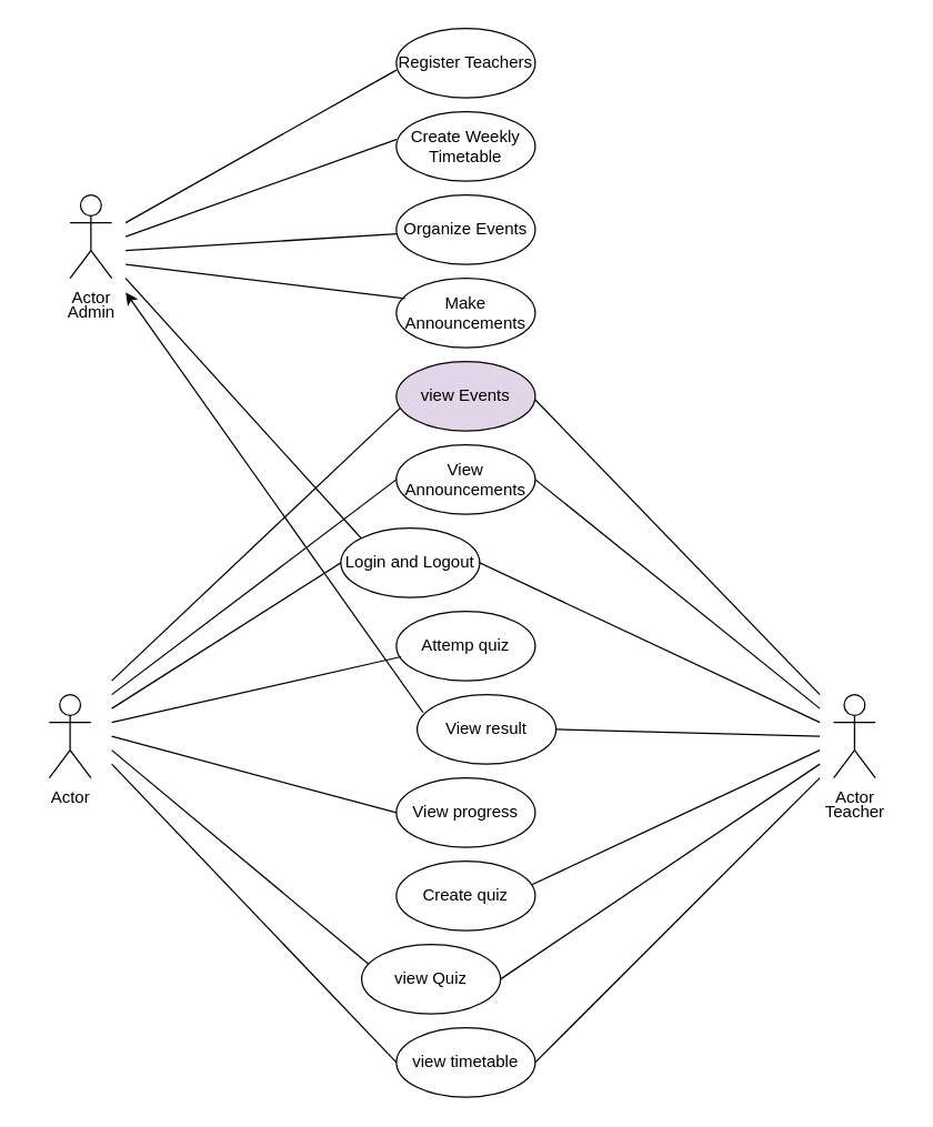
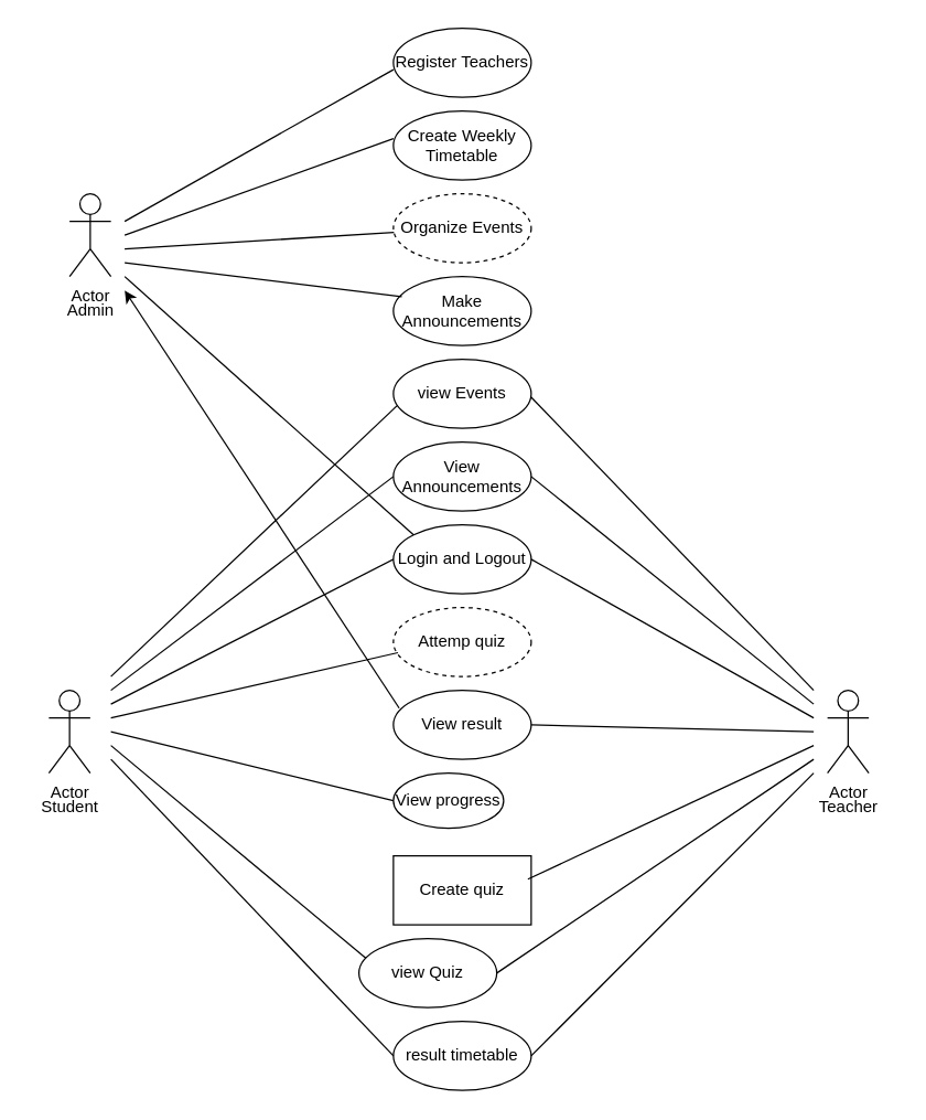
- <mxCell id="26" value="Organize Events" style="ellipse;whiteSpace=wrap;html=1;" vertex="1" parent="1"><mxGeometry x="285" y="140" width="100" height="50" as="geometry" /></mxCell>
+ <mxCell id="26" value="Organize Events" style="ellipse;whiteSpace=wrap;html=1;dashed=1;" vertex="1" parent="1"><mxGeometry x="285" y="140" width="100" height="50" as="geometry" /></mxCell>
- <mxCell id="35" value="view Events" style="ellipse;whiteSpace=wrap;html=1;fillColor=#e1d5e7;" vertex="1" parent="1"><mxGeometry x="285" y="260" width="100" height="50" as="geometry" /></mxCell>
+ <mxCell id="35" value="view Events" style="ellipse;whiteSpace=wrap;html=1;" vertex="1" parent="1"><mxGeometry x="285" y="260" width="100" height="50" as="geometry" /></mxCell>
- <mxCell id="2" value="Login and Logout" style="ellipse;whiteSpace=wrap;html=1;" vertex="1" parent="1"><mxGeometry x="245" y="380" width="100" height="50" as="geometry" /></mxCell>
+ <mxCell id="2" value="Login and Logout" style="ellipse;whiteSpace=wrap;html=1;" vertex="1" parent="1"><mxGeometry x="285" y="380" width="100" height="50" as="geometry" /></mxCell>
- <mxCell id="5" value="Attemp quiz" style="ellipse;whiteSpace=wrap;html=1;" vertex="1" parent="1"><mxGeometry x="285" y="440" width="100" height="50" as="geometry" /></mxCell>
+ <mxCell id="5" value="Attemp quiz" style="ellipse;whiteSpace=wrap;html=1;dashed=1;" vertex="1" parent="1"><mxGeometry x="285" y="440" width="100" height="50" as="geometry" /></mxCell>
- <mxCell id="6" value="View result" style="ellipse;whiteSpace=wrap;html=1;" vertex="1" parent="1"><mxGeometry x="300" y="500" width="100" height="50" as="geometry" /></mxCell>
+ <mxCell id="6" value="View result" style="ellipse;whiteSpace=wrap;html=1;" vertex="1" parent="1"><mxGeometry x="285" y="500" width="100" height="50" as="geometry" /></mxCell>
+ <mxCell id="4" value="Student" style="text;html=1;align=center;verticalAlign=middle;resizable=0;points=[];autosize=1;strokeColor=none;fillColor=none;" vertex="1" parent="1"><mxGeometry x="20" y="570" width="60" height="30" as="geometry" /></mxCell>
- <mxCell id="7" value="View progress" style="ellipse;whiteSpace=wrap;html=1;" vertex="1" parent="1"><mxGeometry x="285" y="560" width="100" height="50" as="geometry" /></mxCell>
+ <mxCell id="7" value="View progress" style="ellipse;whiteSpace=wrap;html=1;" vertex="1" parent="1"><mxGeometry x="285" y="560" width="80" height="40" as="geometry" /></mxCell>
- <mxCell id="10" value="Create quiz" style="ellipse;whiteSpace=wrap;html=1;" vertex="1" parent="1"><mxGeometry x="285" y="620" width="100" height="50" as="geometry" /></mxCell>
+ <mxCell id="10" value="Create quiz" style="whiteSpace=wrap;html=1;rounded=0;" vertex="1" parent="1"><mxGeometry x="285" y="620" width="100" height="50" as="geometry" /></mxCell>
- <mxCell id="11" value="view timetable" style="ellipse;whiteSpace=wrap;html=1;" vertex="1" parent="1"><mxGeometry x="285" y="740" width="100" height="50" as="geometry" /></mxCell>
+ <mxCell id="11" value="result timetable" style="ellipse;whiteSpace=wrap;html=1;" vertex="1" parent="1"><mxGeometry x="285" y="740" width="100" height="50" as="geometry" /></mxCell>
